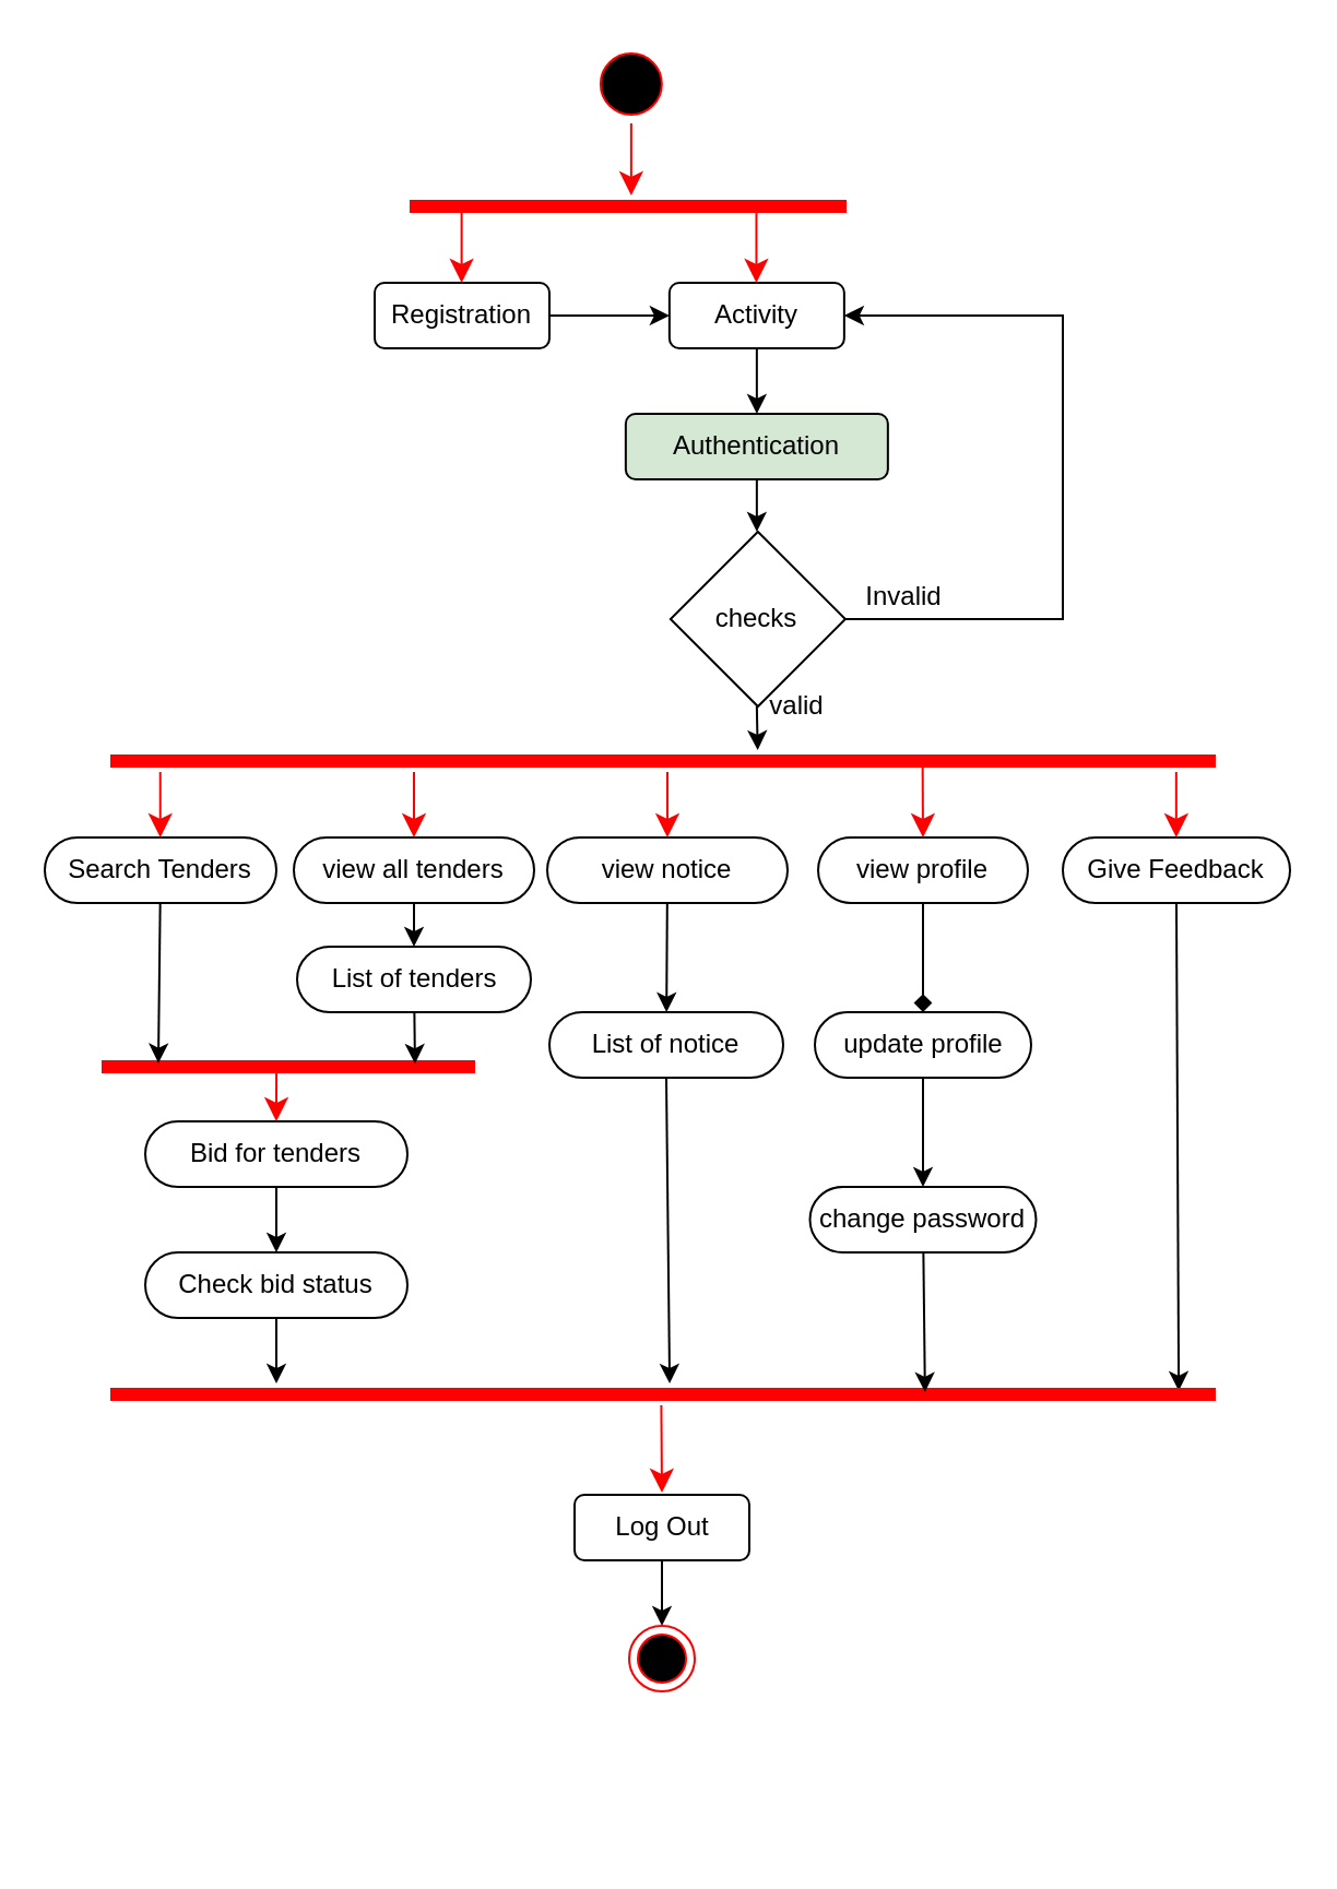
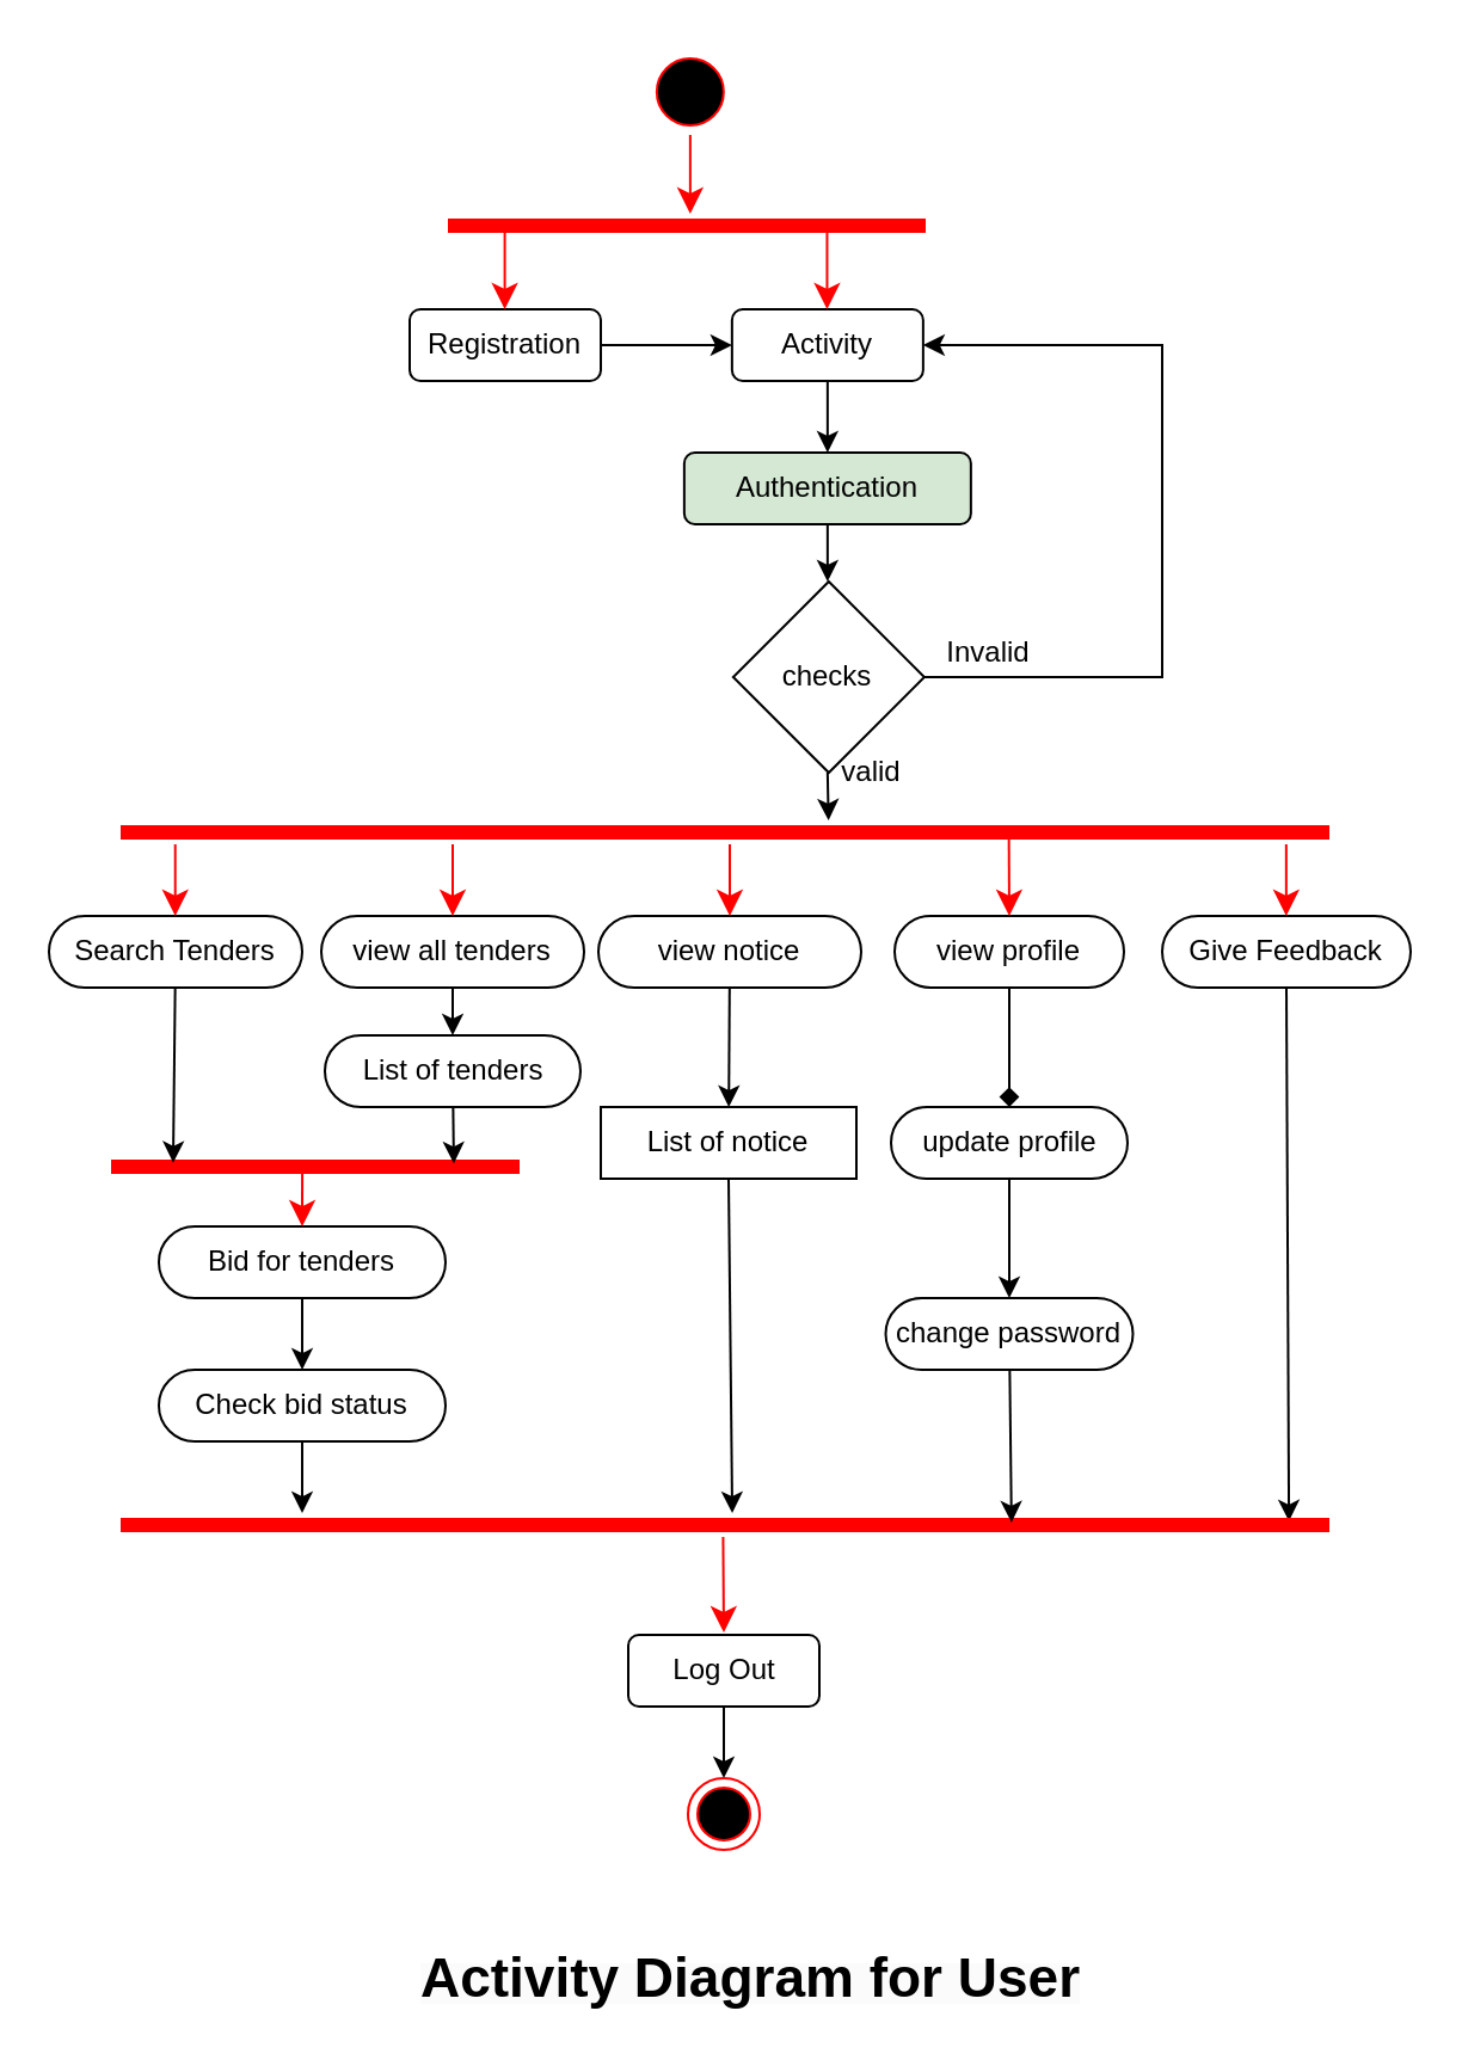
- <mxCell id="46" value="List of notice" style="rounded=1;whiteSpace=wrap;html=1;arcSize=50;container=0;" parent="1" vertex="1"><mxGeometry x="251" y="463" width="107" height="30" as="geometry" /></mxCell>
+ <mxCell id="46" value="List of notice" style="whiteSpace=wrap;html=1;arcSize=50;container=0;rounded=0;" parent="1" vertex="1"><mxGeometry x="251" y="463" width="107" height="30" as="geometry" /></mxCell>
+ <mxCell id="12" value="&lt;b&gt;&lt;span style=&quot;color: rgb(0, 0, 0); font-family: Helvetica; font-style: normal; font-variant-ligatures: normal; font-variant-caps: normal; letter-spacing: normal; orphans: 2; text-align: center; text-indent: 0px; text-transform: none; widows: 2; word-spacing: 0px; -webkit-text-stroke-width: 0px; background-color: rgb(251, 251, 251); text-decoration-thickness: initial; text-decoration-style: initial; text-decoration-color: initial; float: none; display: inline !important;&quot;&gt;&lt;font style=&quot;font-size: 23px;&quot;&gt;Activity Diagram for User&lt;/font&gt;&lt;/span&gt;&lt;br&gt;&lt;/b&gt;" style="text;html=1;strokeColor=none;fillColor=none;align=center;verticalAlign=middle;whiteSpace=wrap;rounded=0;fontSize=15;container=0;" parent="1" vertex="1"><mxGeometry x="164" y="813" width="300" height="30" as="geometry" /></mxCell>
